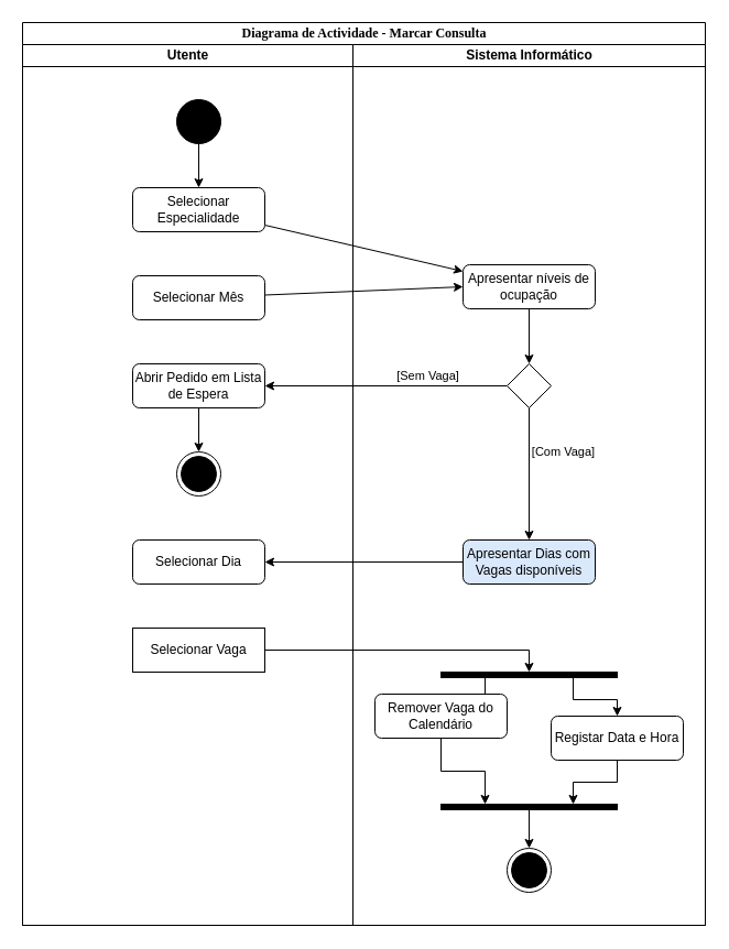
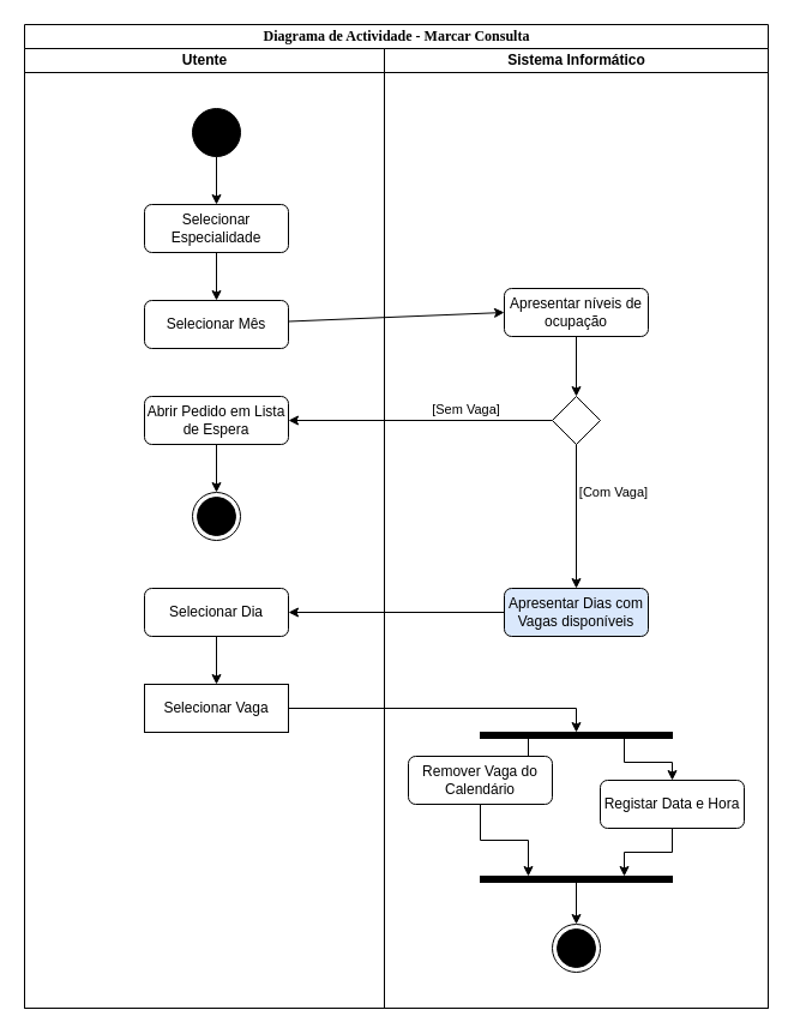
- <mxCell id="11" style="edgeStyle=none;rounded=0;orthogonalLoop=1;jettySize=auto;html=1;" parent="8" source="12" target="28" edge="1"><mxGeometry relative="1" as="geometry" /></mxCell>
+ <mxCell id="11" style="edgeStyle=none;rounded=0;orthogonalLoop=1;jettySize=auto;html=1;entryX=0.5;entryY=0;entryDx=0;entryDy=0;" parent="8" source="12" target="13" edge="1"><mxGeometry relative="1" as="geometry" /></mxCell>
+ <mxCell id="14" style="edgeStyle=orthogonalEdgeStyle;rounded=0;orthogonalLoop=1;jettySize=auto;html=1;entryX=0.5;entryY=0;entryDx=0;entryDy=0;" parent="8" source="15" target="19" edge="1"><mxGeometry relative="1" as="geometry" /></mxCell>
